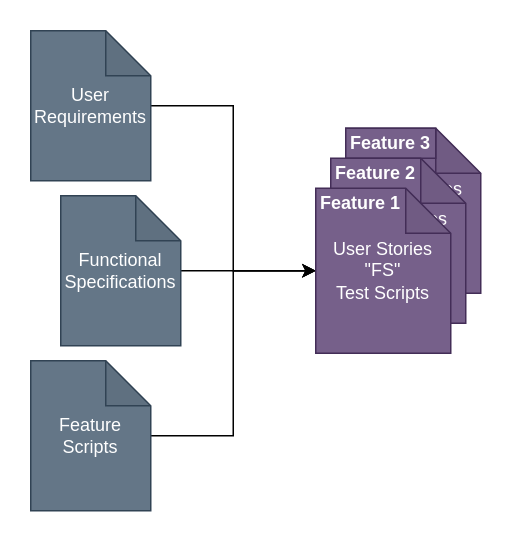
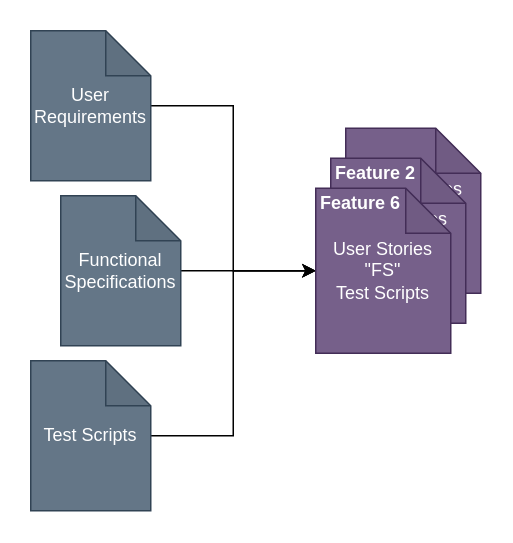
- <mxCell id="12" value="&lt;b&gt;&lt;font&gt;Feature 3&lt;/font&gt;&lt;/b&gt;" style="text;html=1;strokeColor=#432D57;fillColor=#76608a;align=center;verticalAlign=middle;whiteSpace=wrap;rounded=0;fontColor=#ffffff;" parent="10" vertex="1"><mxGeometry width="60" height="20" as="geometry" /></mxCell>
- <mxCell id="17" value="&lt;b&gt;&lt;font&gt;Feature 1&lt;/font&gt;&lt;/b&gt;" style="text;html=1;strokeColor=none;fillColor=none;align=center;verticalAlign=middle;whiteSpace=wrap;rounded=0;fontColor=#FFFFFF;" parent="9" vertex="1"><mxGeometry width="60" height="20" as="geometry" /></mxCell>
+ <mxCell id="17" value="&lt;b&gt;&lt;font&gt;Feature 6&lt;/font&gt;&lt;/b&gt;" style="text;html=1;strokeColor=none;fillColor=none;align=center;verticalAlign=middle;whiteSpace=wrap;rounded=0;fontColor=#FFFFFF;" parent="9" vertex="1"><mxGeometry width="60" height="20" as="geometry" /></mxCell>
- <mxCell id="7" value="Feature Scripts" style="shape=note;whiteSpace=wrap;html=1;backgroundOutline=1;darkOpacity=0.05;fillColor=#647687;strokeColor=#314354;fontColor=#ffffff;" parent="1" vertex="1"><mxGeometry x="20" y="240" width="80" height="100" as="geometry" /></mxCell>
+ <mxCell id="7" value="Test Scripts" style="shape=note;whiteSpace=wrap;html=1;backgroundOutline=1;darkOpacity=0.05;fillColor=#647687;strokeColor=#314354;fontColor=#ffffff;" parent="1" vertex="1"><mxGeometry x="20" y="240" width="80" height="100" as="geometry" /></mxCell>
